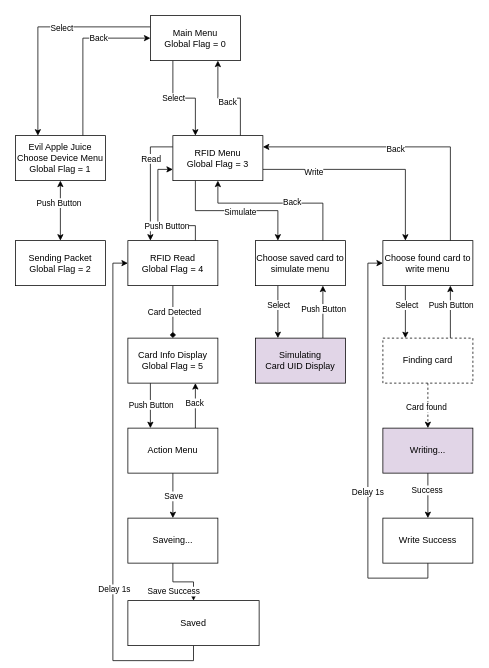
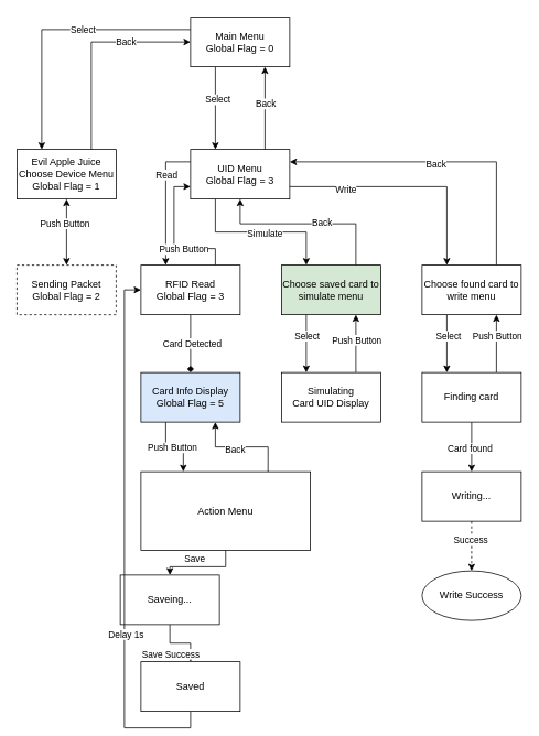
- <mxCell id="6" value="Main Menu&lt;br&gt;Global Flag = 0" style="rounded=0;whiteSpace=wrap;html=1;" vertex="1" parent="1"><mxGeometry x="200" y="20" width="120" height="60" as="geometry" /></mxCell>
+ <mxCell id="6" value="Main Menu&lt;br&gt;Global Flag = 0" style="rounded=0;whiteSpace=wrap;html=1;" vertex="1" parent="1"><mxGeometry x="230" y="20" width="120" height="60" as="geometry" /></mxCell>
- <mxCell id="19" value="RFID Menu&lt;br&gt;Global Flag = 3" style="rounded=0;whiteSpace=wrap;html=1;" vertex="1" parent="1"><mxGeometry x="230" y="180" width="120" height="60" as="geometry" /></mxCell>
+ <mxCell id="19" value="UID Menu&lt;br&gt;Global Flag = 3" style="rounded=0;whiteSpace=wrap;html=1;" vertex="1" parent="1"><mxGeometry x="230" y="180" width="120" height="60" as="geometry" /></mxCell>
- <mxCell id="10" value="Sending Packet&lt;br&gt;Global Flag = 2" style="rounded=0;whiteSpace=wrap;html=1;" vertex="1" parent="1"><mxGeometry x="20" y="320" width="120" height="60" as="geometry" /></mxCell>
+ <mxCell id="10" value="Sending Packet&lt;br&gt;Global Flag = 2" style="rounded=0;whiteSpace=wrap;html=1;dashed=1;" vertex="1" parent="1"><mxGeometry x="20" y="320" width="120" height="60" as="geometry" /></mxCell>
- <mxCell id="26" value="RFID Read&lt;br&gt;Global Flag = 4" style="rounded=0;whiteSpace=wrap;html=1;" vertex="1" parent="1"><mxGeometry x="170" y="320" width="120" height="60" as="geometry" /></mxCell>
+ <mxCell id="26" value="RFID Read&lt;br&gt;Global Flag = 3" style="rounded=0;whiteSpace=wrap;html=1;" vertex="1" parent="1"><mxGeometry x="170" y="320" width="120" height="60" as="geometry" /></mxCell>
- <mxCell id="45" value="Choose saved card to simulate menu" style="rounded=0;whiteSpace=wrap;html=1;" vertex="1" parent="1"><mxGeometry x="340" y="320" width="120" height="60" as="geometry" /></mxCell>
+ <mxCell id="45" value="Choose saved card to simulate menu" style="rounded=0;whiteSpace=wrap;html=1;fillColor=#d5e8d4;" vertex="1" parent="1"><mxGeometry x="340" y="320" width="120" height="60" as="geometry" /></mxCell>
- <mxCell id="62" style="edgeStyle=orthogonalEdgeStyle;rounded=0;orthogonalLoop=1;jettySize=auto;html=1;exitX=0.5;exitY=1;exitDx=0;exitDy=0;entryX=0;entryY=0.5;entryDx=0;entryDy=0;" edge="1" parent="1" source="64" target="53"><mxGeometry relative="1" as="geometry" /></mxCell>
- <mxCell id="63" value="Delay 1s" style="edgeLabel;html=1;align=center;verticalAlign=middle;resizable=0;points=[];" vertex="1" connectable="0" parent="62"><mxGeometry x="-0.199" y="1" relative="1" as="geometry"><mxPoint as="offset" /></mxGeometry></mxCell>
- <mxCell id="29" value="Card Info Display&lt;br&gt;Global Flag = 5" style="rounded=0;whiteSpace=wrap;html=1;" vertex="1" parent="1"><mxGeometry x="170" y="450" width="120" height="60" as="geometry" /></mxCell>
+ <mxCell id="29" value="Card Info Display&lt;br&gt;Global Flag = 5" style="rounded=0;whiteSpace=wrap;html=1;fillColor=#dae8fc;" vertex="1" parent="1"><mxGeometry x="170" y="450" width="120" height="60" as="geometry" /></mxCell>
- <mxCell id="48" value="Simulating&lt;br&gt;Card UID Display" style="rounded=0;whiteSpace=wrap;html=1;fillColor=#e1d5e7;" vertex="1" parent="1"><mxGeometry x="340" y="450" width="120" height="60" as="geometry" /></mxCell>
+ <mxCell id="48" value="Simulating&lt;br&gt;Card UID Display" style="rounded=0;whiteSpace=wrap;html=1;" vertex="1" parent="1"><mxGeometry x="340" y="450" width="120" height="60" as="geometry" /></mxCell>
- <mxCell id="58" value="Finding card" style="rounded=0;whiteSpace=wrap;html=1;dashed=1;" vertex="1" parent="1"><mxGeometry x="510" y="450" width="120" height="60" as="geometry" /></mxCell>
+ <mxCell id="58" value="Finding card" style="rounded=0;whiteSpace=wrap;html=1;" vertex="1" parent="1"><mxGeometry x="510" y="450" width="120" height="60" as="geometry" /></mxCell>
- <mxCell id="56" style="edgeStyle=orthogonalEdgeStyle;rounded=0;orthogonalLoop=1;jettySize=auto;html=1;exitX=0.5;exitY=1;exitDx=0;exitDy=0;entryX=0.5;entryY=0;entryDx=0;entryDy=0;dashed=1;" edge="1" parent="1" source="58" target="61"><mxGeometry relative="1" as="geometry" /></mxCell>
+ <mxCell id="56" style="edgeStyle=orthogonalEdgeStyle;rounded=0;orthogonalLoop=1;jettySize=auto;html=1;exitX=0.5;exitY=1;exitDx=0;exitDy=0;entryX=0.5;entryY=0;entryDx=0;entryDy=0;" edge="1" parent="1" source="58" target="61"><mxGeometry relative="1" as="geometry" /></mxCell>
- <mxCell id="34" value="Action Menu" style="whiteSpace=wrap;html=1;" vertex="1" parent="1"><mxGeometry x="170" y="570" width="120" height="60" as="geometry" /></mxCell>
+ <mxCell id="34" value="Action Menu" style="whiteSpace=wrap;html=1;" vertex="1" parent="1"><mxGeometry x="170" y="570" width="205" height="95" as="geometry" /></mxCell>
- <mxCell id="61" value="Writing..." style="rounded=0;whiteSpace=wrap;html=1;fillColor=#e1d5e7;" vertex="1" parent="1"><mxGeometry x="510" y="570" width="120" height="60" as="geometry" /></mxCell>
+ <mxCell id="61" value="Writing..." style="rounded=0;whiteSpace=wrap;html=1;" vertex="1" parent="1"><mxGeometry x="510" y="570" width="120" height="60" as="geometry" /></mxCell>
- <mxCell id="59" style="edgeStyle=orthogonalEdgeStyle;rounded=0;orthogonalLoop=1;jettySize=auto;html=1;exitX=0.5;exitY=1;exitDx=0;exitDy=0;entryX=0.5;entryY=0;entryDx=0;entryDy=0;" edge="1" parent="1" source="61" target="64"><mxGeometry relative="1" as="geometry" /></mxCell>
+ <mxCell id="59" style="edgeStyle=orthogonalEdgeStyle;rounded=0;orthogonalLoop=1;jettySize=auto;html=1;exitX=0.5;exitY=1;exitDx=0;exitDy=0;entryX=0.5;entryY=0;entryDx=0;entryDy=0;dashed=1;" edge="1" parent="1" source="61" target="64"><mxGeometry relative="1" as="geometry" /></mxCell>
- <mxCell id="37" value="Saveing..." style="rounded=0;whiteSpace=wrap;html=1;" vertex="1" parent="1"><mxGeometry x="170" y="690" width="120" height="60" as="geometry" /></mxCell>
+ <mxCell id="37" value="Saveing..." style="rounded=0;whiteSpace=wrap;html=1;" vertex="1" parent="1"><mxGeometry x="145" y="695" width="120" height="60" as="geometry" /></mxCell>
- <mxCell id="64" value="Write Success" style="rounded=0;whiteSpace=wrap;html=1;" vertex="1" parent="1"><mxGeometry x="510" y="690" width="120" height="60" as="geometry" /></mxCell>
+ <mxCell id="64" value="Write Success" style="ellipse;whiteSpace=wrap;html=1;" vertex="1" parent="1"><mxGeometry x="510" y="690" width="120" height="60" as="geometry" /></mxCell>
- <mxCell id="40" value="Saved" style="rounded=0;whiteSpace=wrap;html=1;" vertex="1" parent="1"><mxGeometry x="170" y="800" width="175" height="60" as="geometry" /></mxCell>
+ <mxCell id="40" value="Saved" style="rounded=0;whiteSpace=wrap;html=1;" vertex="1" parent="1"><mxGeometry x="170" y="800" width="120" height="60" as="geometry" /></mxCell>
